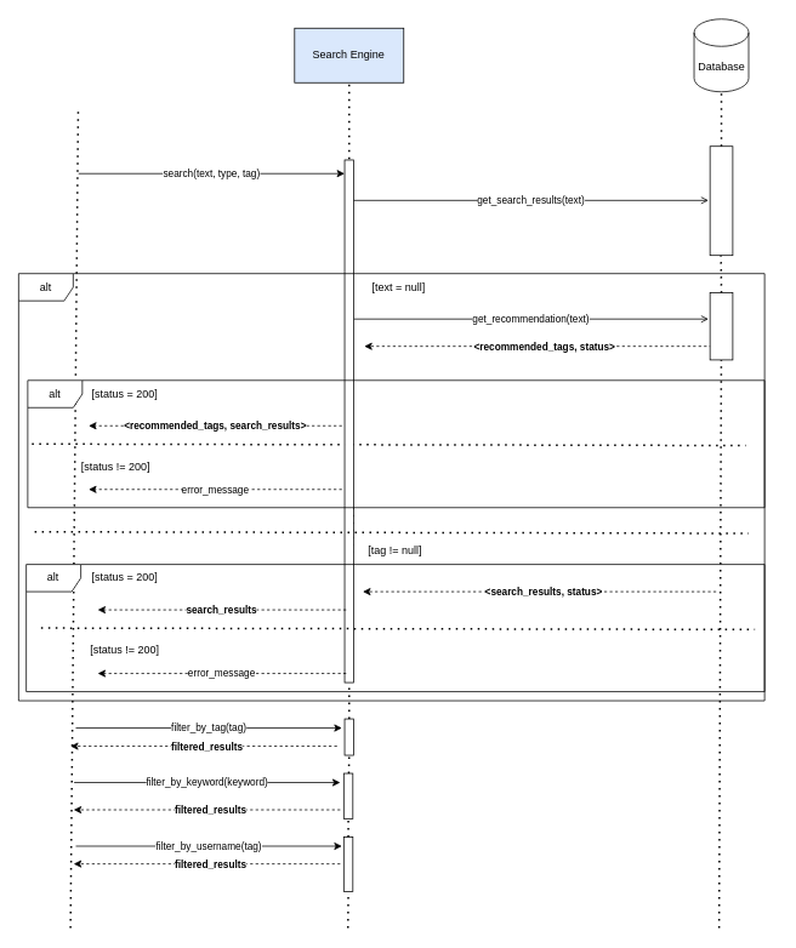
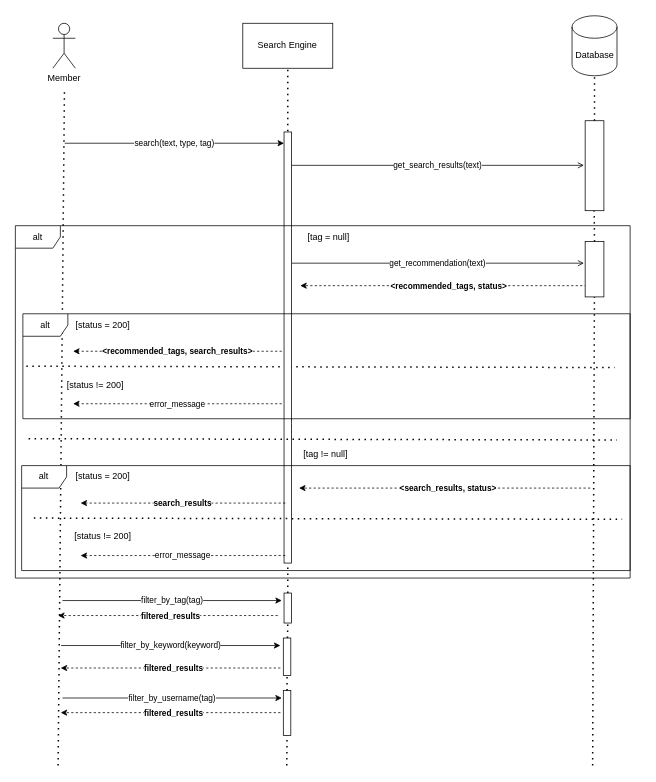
+ <mxCell id="5" value="Member" style="shape=umlActor;verticalLabelPosition=bottom;verticalAlign=top;html=1;outlineConnect=0;" vertex="1" parent="1"><mxGeometry x="70" y="30" width="30" height="60" as="geometry" /></mxCell>
- <mxCell id="10" value="Search Engine" style="rounded=0;whiteSpace=wrap;html=1;fillColor=#dae8fc;" vertex="1" parent="1"><mxGeometry x="323.36" y="30" width="120" height="60" as="geometry" /></mxCell>
+ <mxCell id="10" value="Search Engine" style="rounded=0;whiteSpace=wrap;html=1;" vertex="1" parent="1"><mxGeometry x="323.36" y="30" width="120" height="60" as="geometry" /></mxCell>
- <mxCell id="28" value="[text = null]" style="text;html=1;strokeColor=none;fillColor=none;align=center;verticalAlign=middle;whiteSpace=wrap;rounded=0;" vertex="1" parent="1"><mxGeometry x="378.36" y="300" width="120" height="30" as="geometry" /></mxCell>
+ <mxCell id="28" value="[tag = null]" style="text;html=1;strokeColor=none;fillColor=none;align=center;verticalAlign=middle;whiteSpace=wrap;rounded=0;" vertex="1" parent="1"><mxGeometry x="378.36" y="300" width="120" height="30" as="geometry" /></mxCell>
